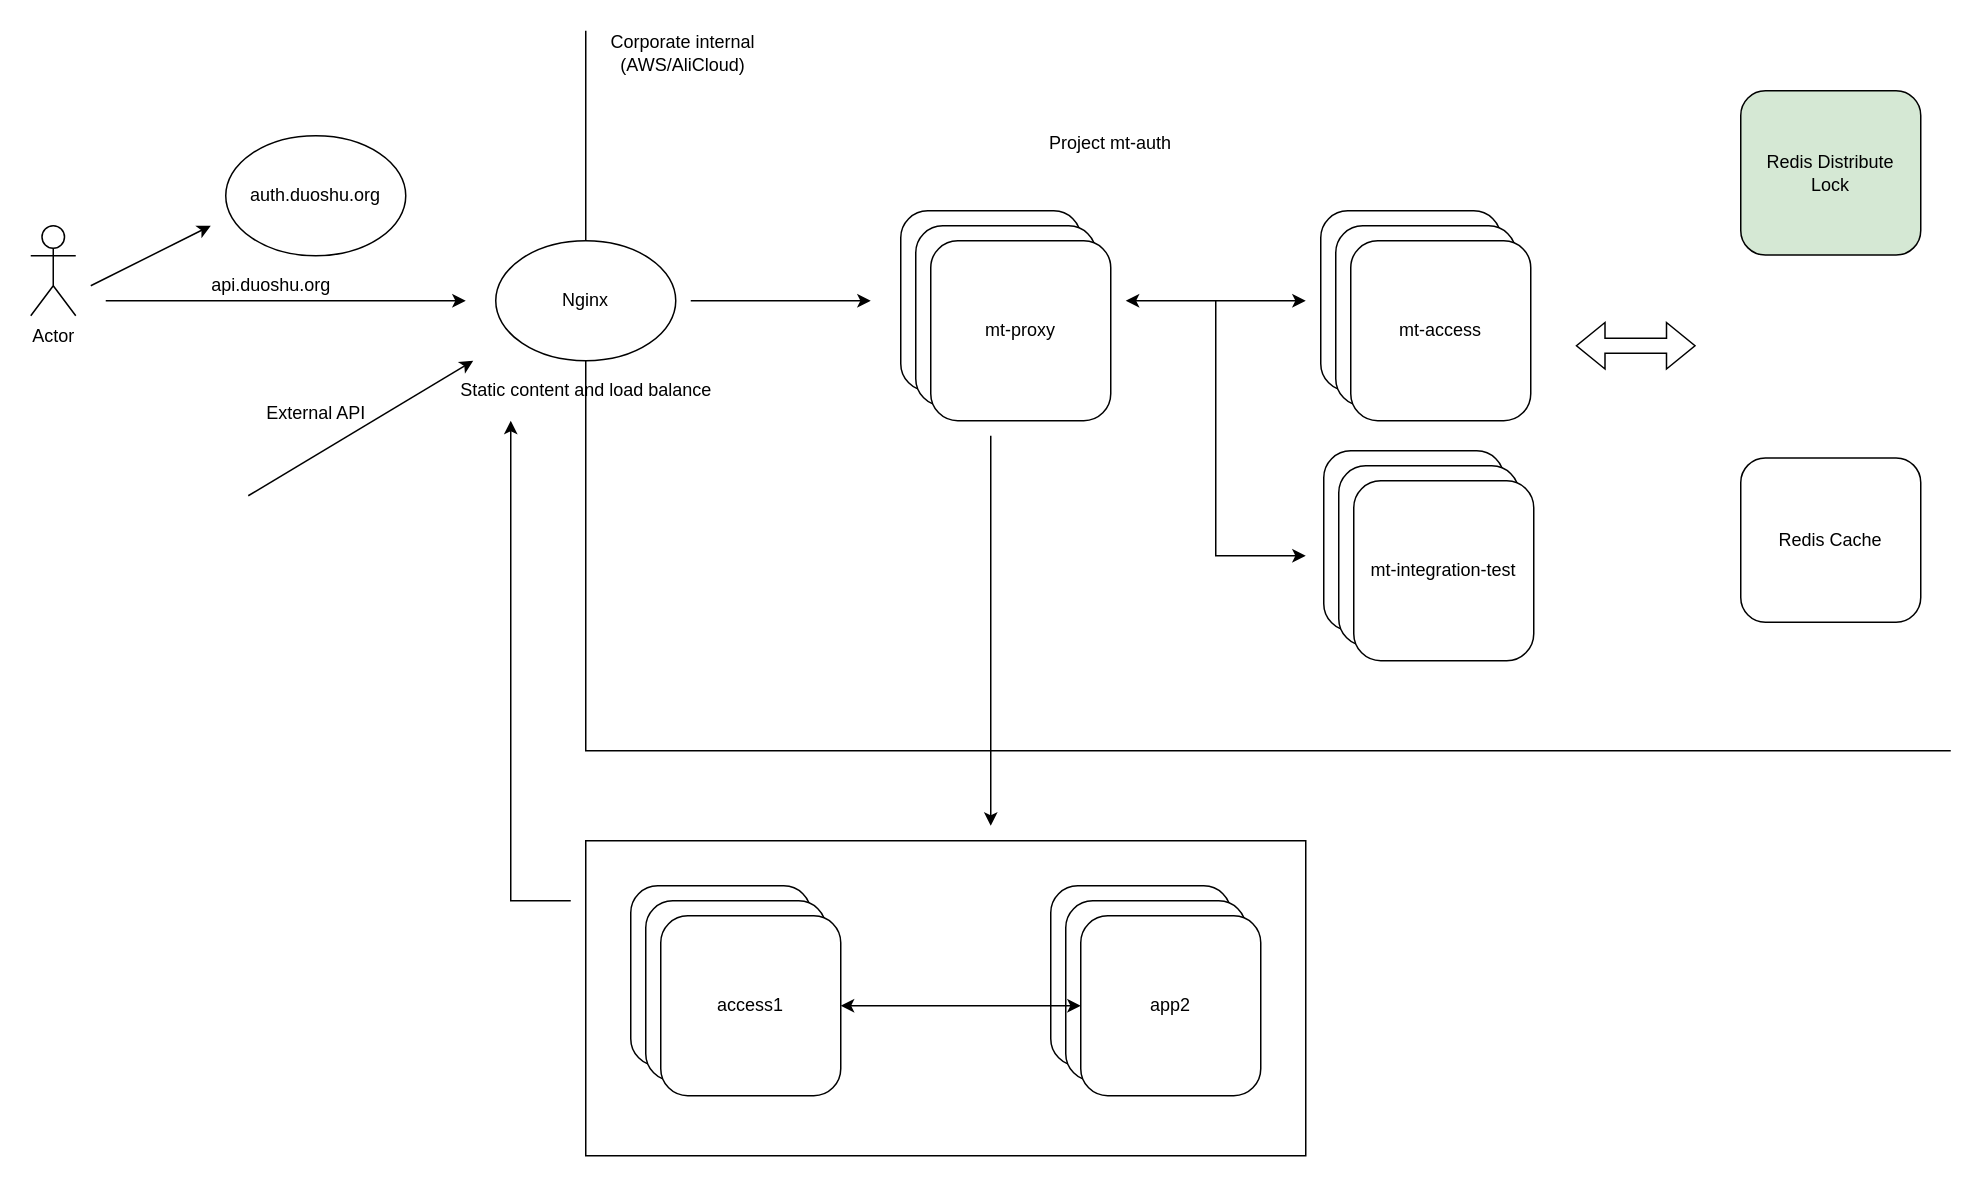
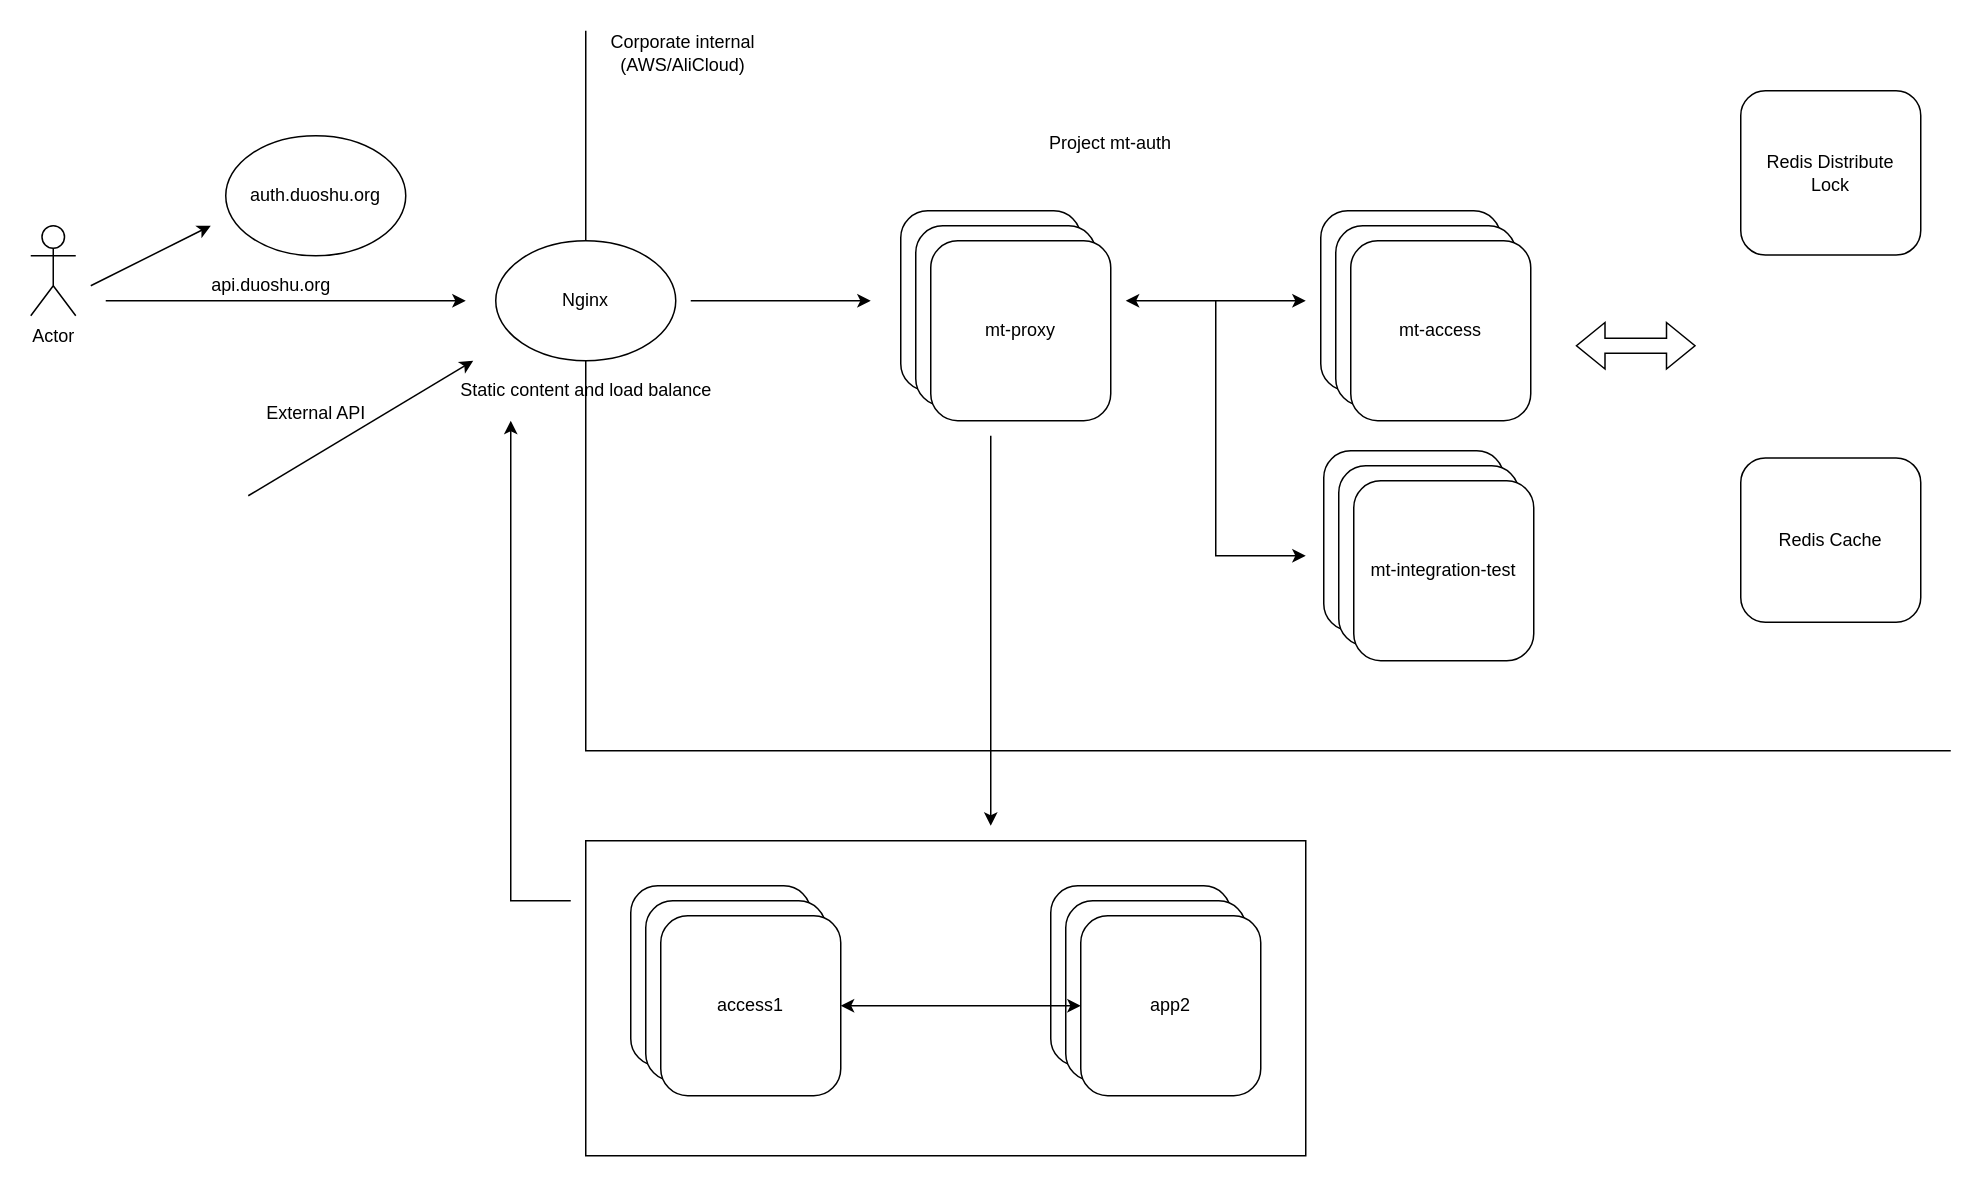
- <mxCell id="40" value="Redis Distribute&lt;br&gt;Lock" style="rounded=1;whiteSpace=wrap;html=1;fillColor=#d5e8d4;" parent="1" vertex="1"><mxGeometry x="1160" y="60" width="120" height="109.55" as="geometry" /></mxCell>
+ <mxCell id="40" value="Redis Distribute&lt;br&gt;Lock" style="rounded=1;whiteSpace=wrap;html=1;" parent="1" vertex="1"><mxGeometry x="1160" y="60" width="120" height="109.55" as="geometry" /></mxCell>
